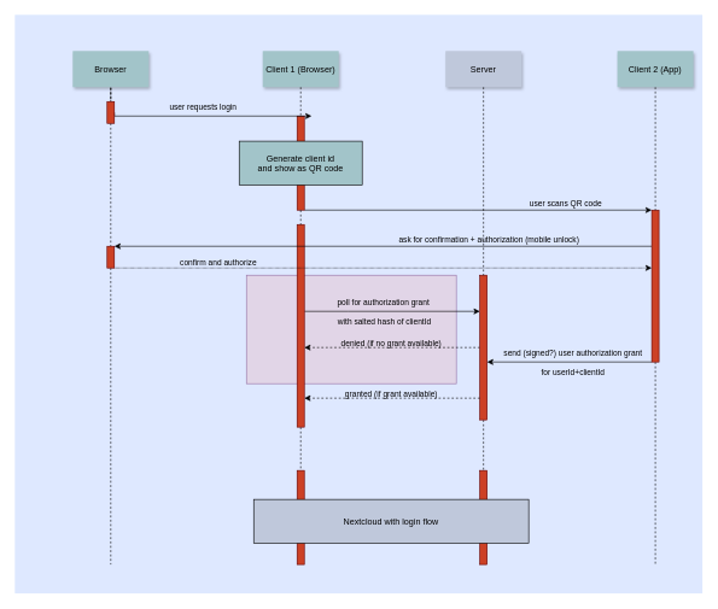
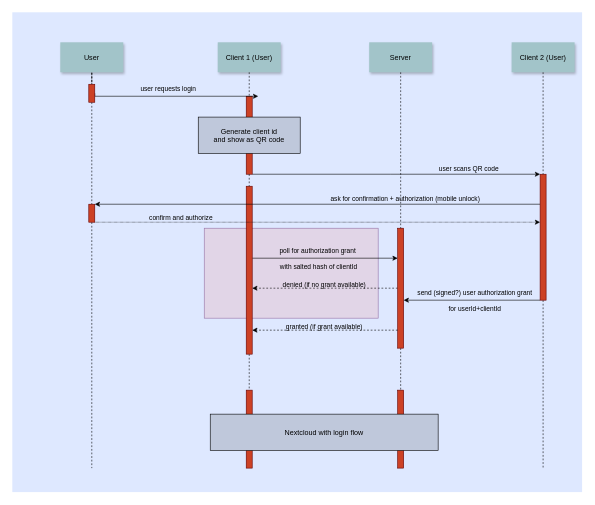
- <mxCell id="17" value="Server" style="shadow=1;fillColor=#bfc8db;strokeColor=none;" parent="1" vertex="1"><mxGeometry x="615" y="70" width="105" height="50" as="geometry" /></mxCell>
+ <mxCell id="17" value="Server" style="shadow=1;fillColor=#A2C4C9;strokeColor=none" parent="1" vertex="1"><mxGeometry x="615" y="70" width="105" height="50" as="geometry" /></mxCell>
- <mxCell id="32" value="Browser" style="shadow=1;fillColor=#A2C4C9;strokeColor=none" vertex="1" parent="1"><mxGeometry x="100" y="70" width="105" height="50" as="geometry" /></mxCell>
+ <mxCell id="32" value="User" style="shadow=1;fillColor=#A2C4C9;strokeColor=none" vertex="1" parent="1"><mxGeometry x="100" y="70" width="105" height="50" as="geometry" /></mxCell>
- <mxCell id="12" value="Client 1 (Browser)" style="shadow=1;fillColor=#A2C4C9;strokeColor=none" parent="1" vertex="1"><mxGeometry x="362.5" y="70" width="105" height="50" as="geometry" /></mxCell>
+ <mxCell id="12" value="Client 1 (User)" style="shadow=1;fillColor=#A2C4C9;strokeColor=none" parent="1" vertex="1"><mxGeometry x="362.5" y="70" width="105" height="50" as="geometry" /></mxCell>
- <mxCell id="25" value="Client 2 (App)" style="shadow=1;fillColor=#A2C4C9;strokeColor=none" parent="1" vertex="1"><mxGeometry x="852.5" y="70" width="105" height="50" as="geometry" /></mxCell>
+ <mxCell id="25" value="Client 2 (User)" style="shadow=1;fillColor=#A2C4C9;strokeColor=none" parent="1" vertex="1"><mxGeometry x="852.5" y="70" width="105" height="50" as="geometry" /></mxCell>
- <mxCell id="30" value="Generate client id&#10;and show as QR code" style="fillColor=#a2c4c9;" vertex="1" parent="1"><mxGeometry x="330" y="194.72" width="170" height="60.56" as="geometry" /></mxCell>
+ <mxCell id="30" value="Generate client id&#10;and show as QR code" style="fillColor=#BFC8DB" vertex="1" parent="1"><mxGeometry x="330" y="194.72" width="170" height="60.56" as="geometry" /></mxCell>
